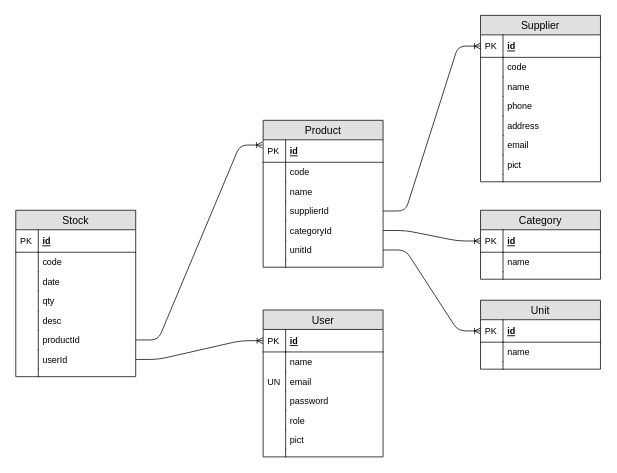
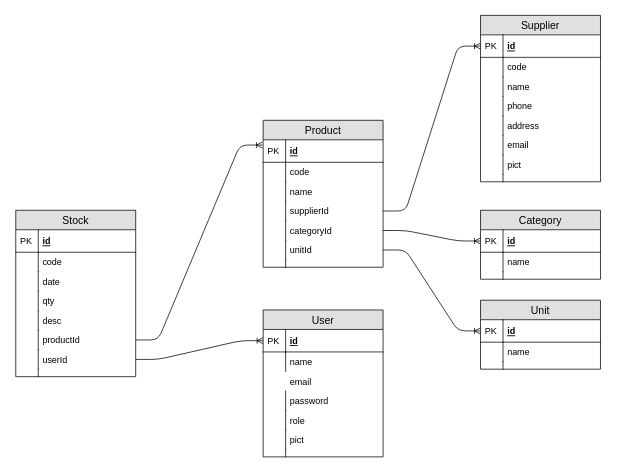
- <mxCell id="8" value="UN" style="shape=partialRectangle;top=0;left=0;bottom=0;fillColor=none;align=left;verticalAlign=top;spacingLeft=4;spacingRight=4;overflow=hidden;rotatable=0;points=[];portConstraint=eastwest;part=1;fontSize=12;" vertex="1" connectable="0" parent="7"><mxGeometry width="30" height="26" as="geometry" /></mxCell>
